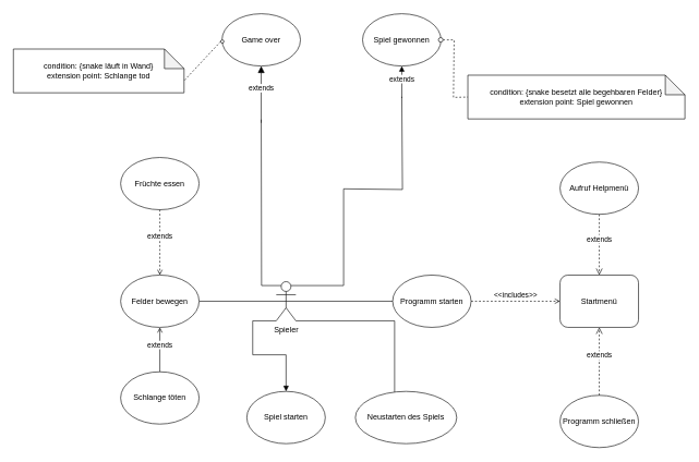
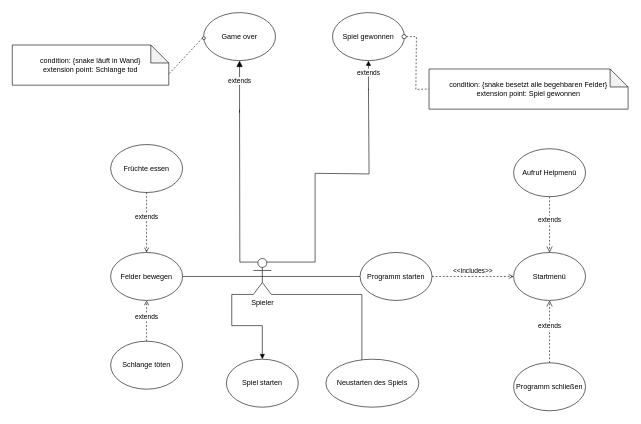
- <mxCell id="9" value="Startmenü" style="whiteSpace=wrap;html=1;rounded=1;" parent="1" vertex="1"><mxGeometry x="856" y="420" width="120" height="80" as="geometry" /></mxCell>
+ <mxCell id="9" value="Startmenü" style="ellipse;whiteSpace=wrap;html=1;" parent="1" vertex="1"><mxGeometry x="856" y="420" width="120" height="80" as="geometry" /></mxCell>
- <mxCell id="25" value="extends" style="html=1;verticalAlign=bottom;endArrow=open;curved=0;rounded=0;dashed=0;endFill=0;entryX=0.5;entryY=1;entryDx=0;entryDy=0;exitX=0.5;exitY=0;exitDx=0;exitDy=0;" edge="1" parent="1" source="24" target="23"><mxGeometry x="-0.072" width="80" relative="1" as="geometry"><mxPoint x="62" y="604.52" as="sourcePoint" /><mxPoint x="41" y="605" as="targetPoint" /><mxPoint as="offset" /></mxGeometry></mxCell>
+ <mxCell id="25" value="extends" style="html=1;verticalAlign=bottom;endArrow=open;curved=0;rounded=0;dashed=1;endFill=0;entryX=0.5;entryY=1;entryDx=0;entryDy=0;exitX=0.5;exitY=0;exitDx=0;exitDy=0;" edge="1" parent="1" source="24" target="23"><mxGeometry x="-0.072" width="80" relative="1" as="geometry"><mxPoint x="62" y="604.52" as="sourcePoint" /><mxPoint x="41" y="605" as="targetPoint" /><mxPoint as="offset" /></mxGeometry></mxCell>
